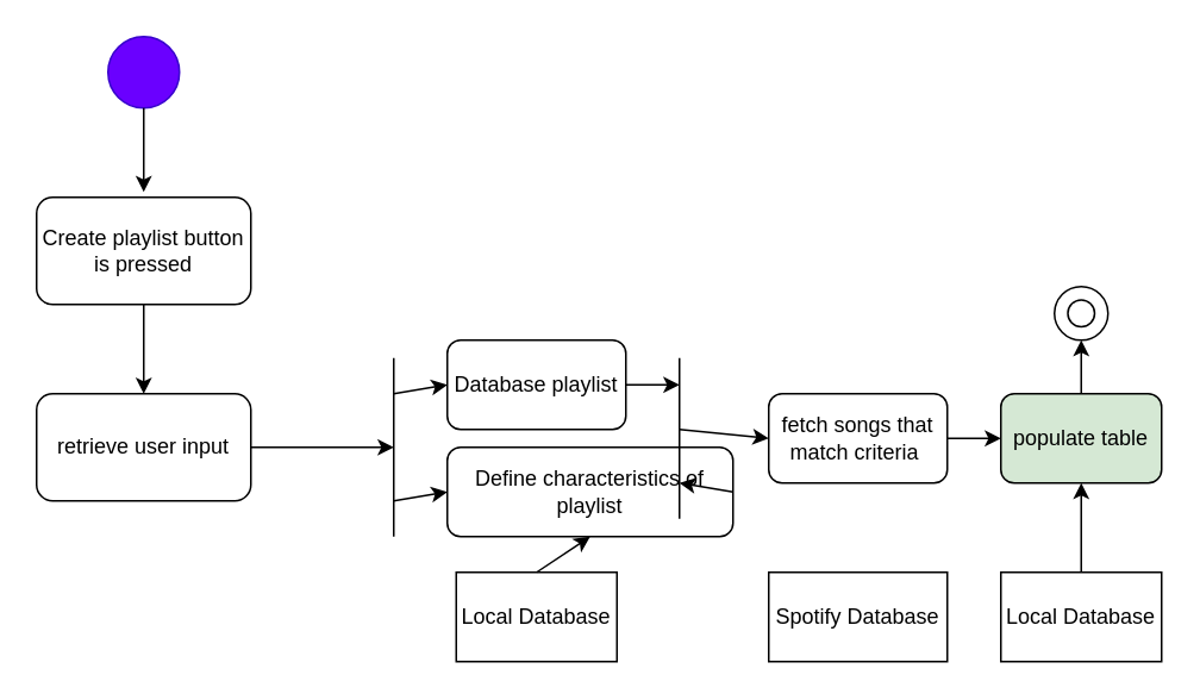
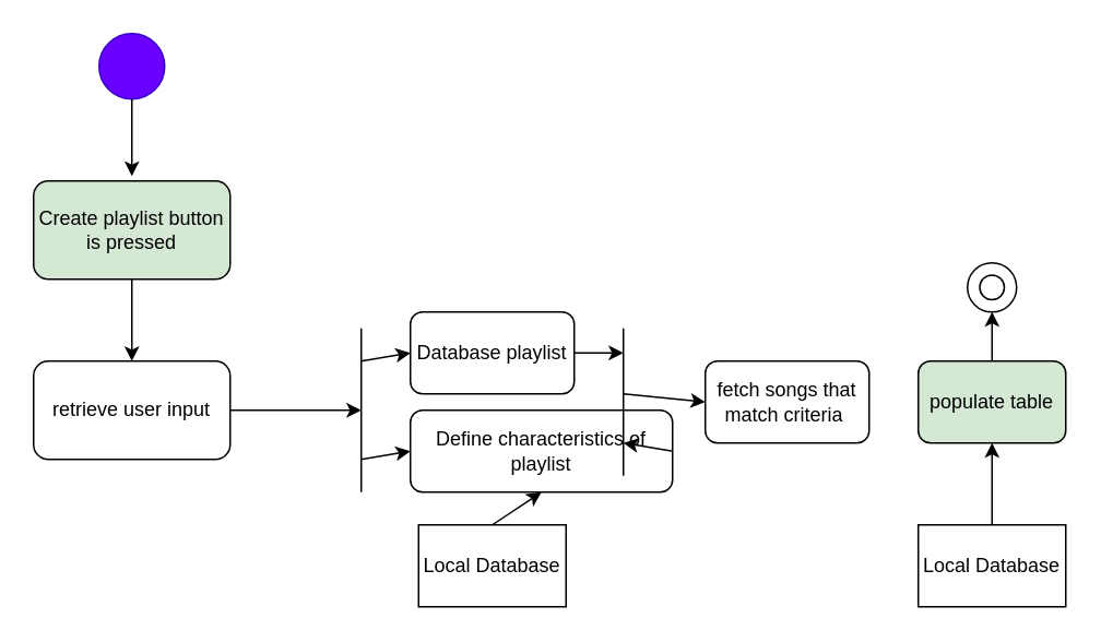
- <mxCell id="3" value="Create playlist button is pressed" style="rounded=1;whiteSpace=wrap;html=1;" parent="1" vertex="1"><mxGeometry x="20" y="110" width="120" height="60" as="geometry" /></mxCell>
+ <mxCell id="3" value="Create playlist button is pressed" style="rounded=1;whiteSpace=wrap;html=1;fillColor=#d5e8d4;" parent="1" vertex="1"><mxGeometry x="20" y="110" width="120" height="60" as="geometry" /></mxCell>
- <mxCell id="20" value="" style="endArrow=classic;html=1;exitX=1;exitY=0.5;exitDx=0;exitDy=0;entryX=0;entryY=0.5;entryDx=0;entryDy=0;" edge="1" parent="1" source="16" target="19"><mxGeometry width="50" height="50" relative="1" as="geometry"><mxPoint x="370" y="240" as="sourcePoint" /><mxPoint x="420" y="190" as="targetPoint" /></mxGeometry></mxCell>
- <mxCell id="17" value="Spotify Database" style="rounded=0;whiteSpace=wrap;html=1;" vertex="1" parent="1"><mxGeometry x="430" y="320" width="100" height="50" as="geometry" /></mxCell>
